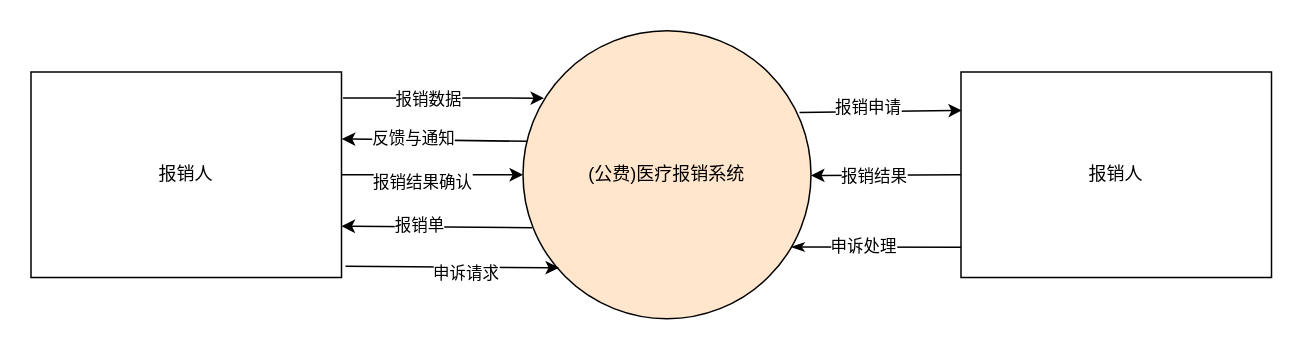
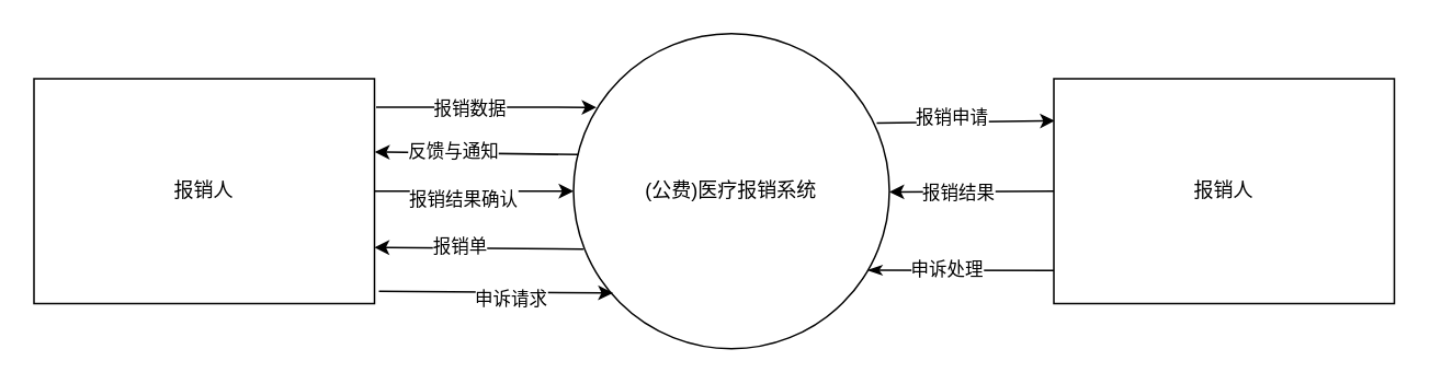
- <mxCell id="12" value="(公费)医疗报销系统" style="ellipse;whiteSpace=wrap;html=1;aspect=fixed;fillColor=#ffe6cc;" vertex="1" parent="1"><mxGeometry x="348" y="20" width="192" height="192" as="geometry" /></mxCell>
+ <mxCell id="12" value="(公费)医疗报销系统" style="ellipse;whiteSpace=wrap;html=1;aspect=fixed;" vertex="1" parent="1"><mxGeometry x="348" y="20" width="192" height="192" as="geometry" /></mxCell>
